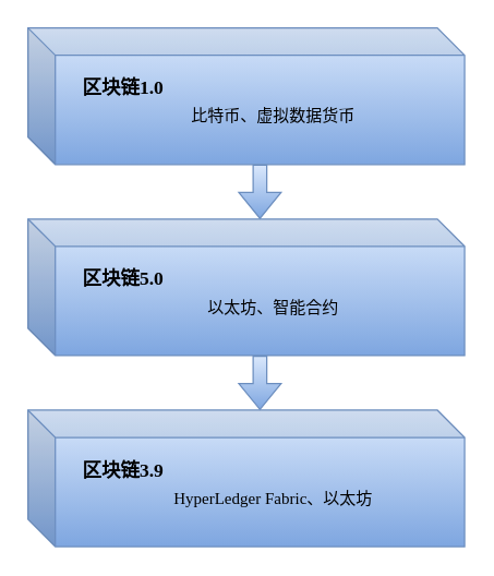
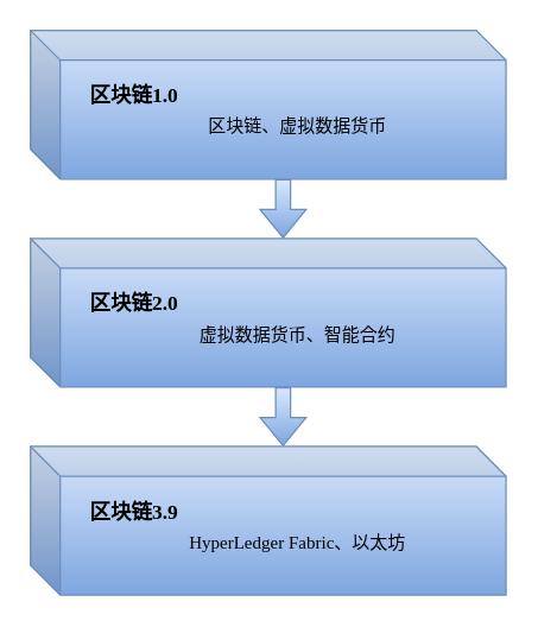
- <mxCell id="4" value="比特币、虚拟数据货币" style="text;html=1;strokeColor=none;fillColor=none;align=center;verticalAlign=middle;whiteSpace=wrap;rounded=0;fontFamily=宋体;" vertex="1" parent="1"><mxGeometry x="110" y="70" width="180" height="30" as="geometry" /></mxCell>
+ <mxCell id="4" value="区块链、虚拟数据货币" style="text;html=1;strokeColor=none;fillColor=none;align=center;verticalAlign=middle;whiteSpace=wrap;rounded=0;fontFamily=宋体;" vertex="1" parent="1"><mxGeometry x="110" y="70" width="180" height="30" as="geometry" /></mxCell>
- <mxCell id="6" value="区块链5.0" style="text;html=1;strokeColor=none;fillColor=none;align=center;verticalAlign=middle;whiteSpace=wrap;rounded=0;fontStyle=1;fontSize=14;fontFamily=宋体;" vertex="1" parent="1"><mxGeometry x="50" y="190" width="80" height="30" as="geometry" /></mxCell>
+ <mxCell id="6" value="区块链2.0" style="text;html=1;strokeColor=none;fillColor=none;align=center;verticalAlign=middle;whiteSpace=wrap;rounded=0;fontStyle=1;fontSize=14;fontFamily=宋体;" vertex="1" parent="1"><mxGeometry x="50" y="190" width="80" height="30" as="geometry" /></mxCell>
- <mxCell id="7" value="以太坊、智能合约" style="text;html=1;strokeColor=none;fillColor=none;align=center;verticalAlign=middle;whiteSpace=wrap;rounded=0;fontFamily=宋体;" vertex="1" parent="1"><mxGeometry x="110" y="210" width="180" height="30" as="geometry" /></mxCell>
+ <mxCell id="7" value="虚拟数据货币、智能合约" style="text;html=1;strokeColor=none;fillColor=none;align=center;verticalAlign=middle;whiteSpace=wrap;rounded=0;fontFamily=宋体;" vertex="1" parent="1"><mxGeometry x="110" y="210" width="180" height="30" as="geometry" /></mxCell>
